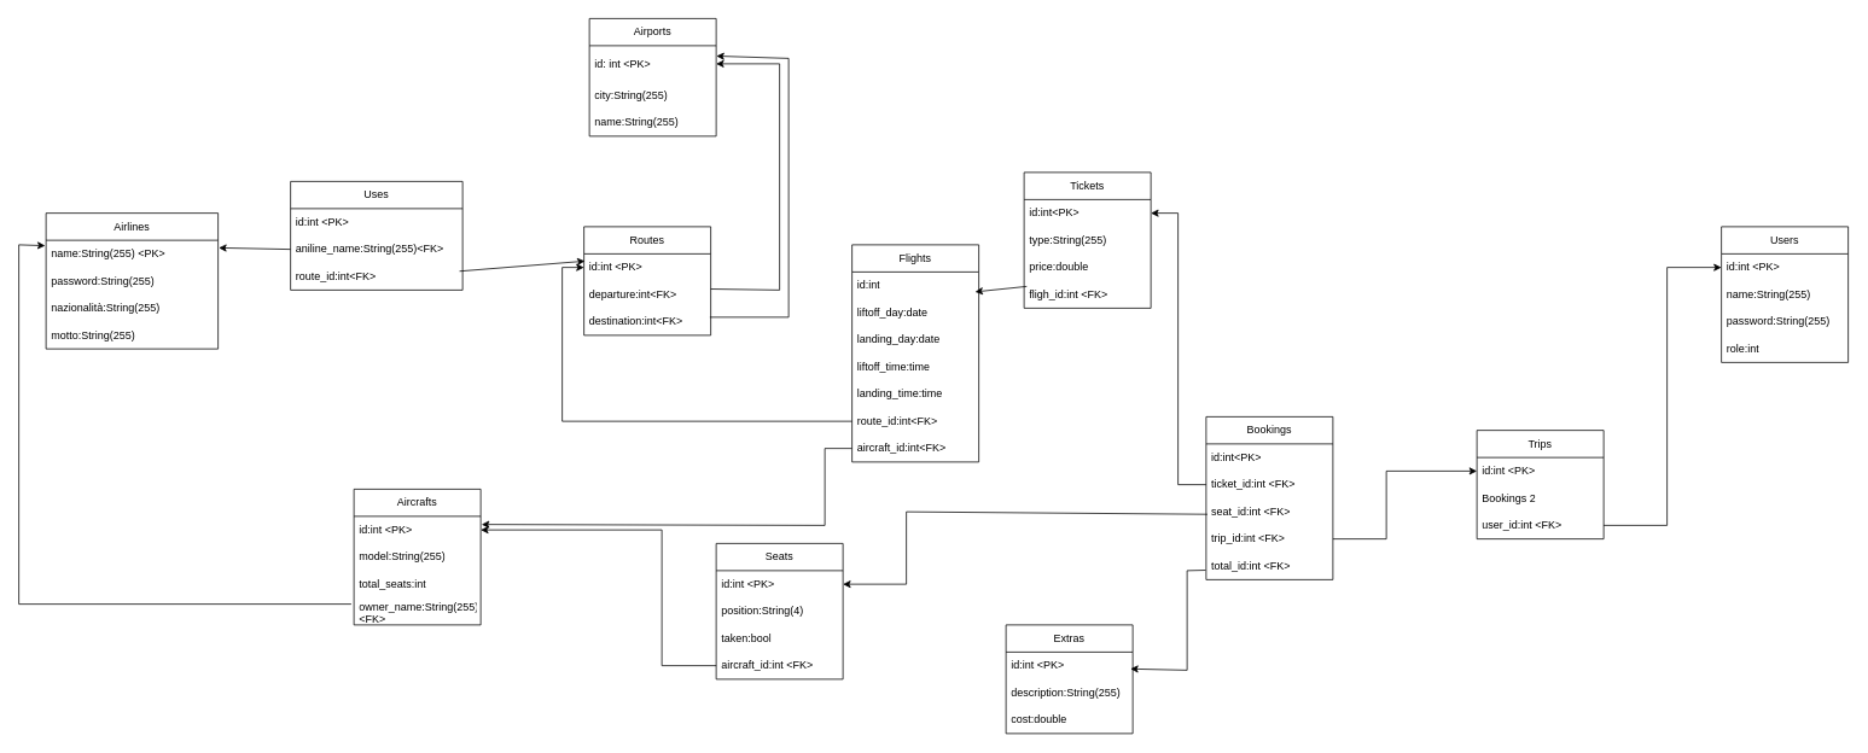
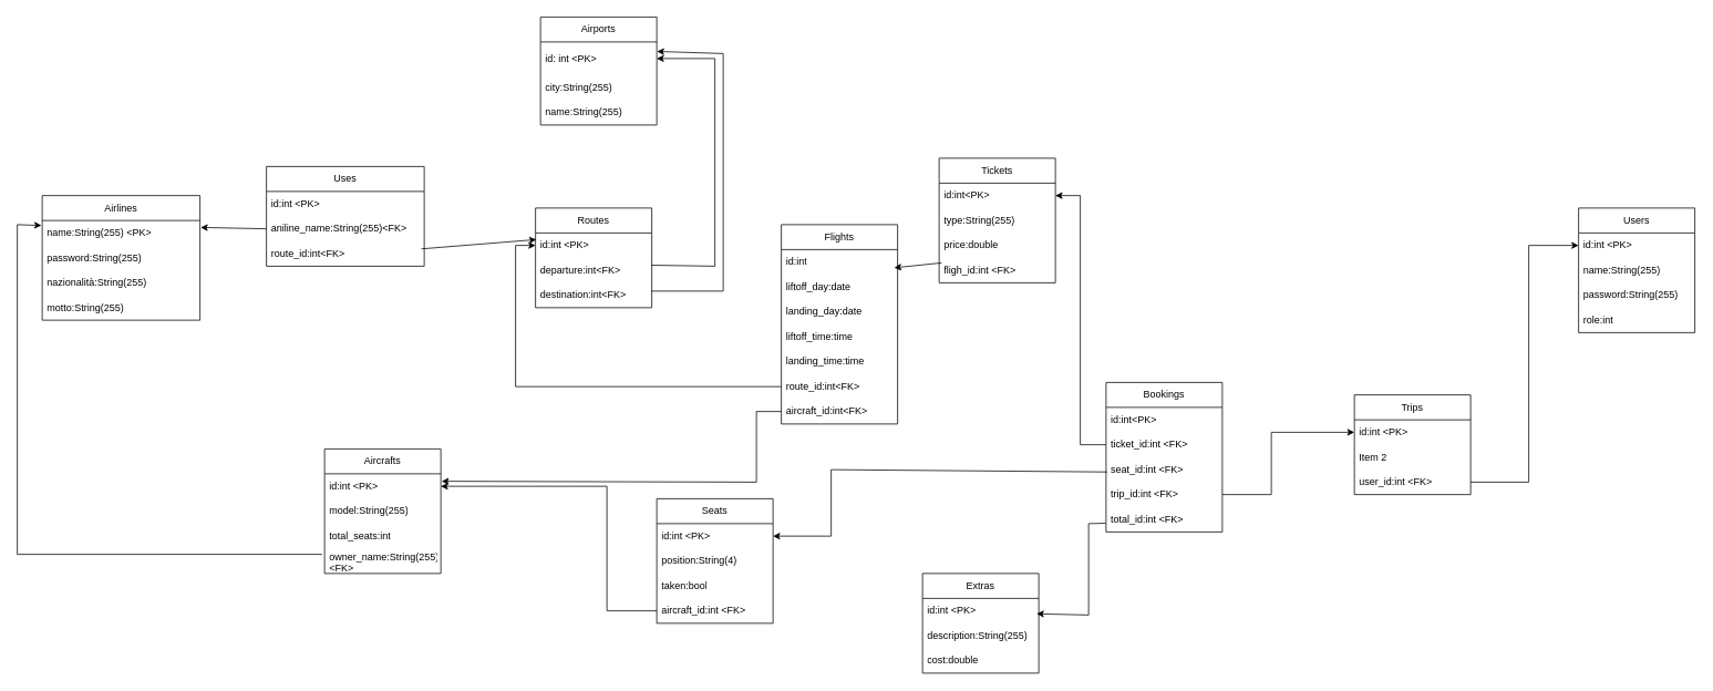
- <mxCell id="35" value="Bookings 2" style="text;strokeColor=none;fillColor=none;align=left;verticalAlign=middle;spacingLeft=4;spacingRight=4;overflow=hidden;points=[[0,0.5],[1,0.5]];portConstraint=eastwest;rotatable=0;whiteSpace=wrap;html=1;" parent="33" vertex="1"><mxGeometry y="60" width="140" height="30" as="geometry" /></mxCell>
+ <mxCell id="35" value="Item 2" style="text;strokeColor=none;fillColor=none;align=left;verticalAlign=middle;spacingLeft=4;spacingRight=4;overflow=hidden;points=[[0,0.5],[1,0.5]];portConstraint=eastwest;rotatable=0;whiteSpace=wrap;html=1;" parent="33" vertex="1"><mxGeometry y="60" width="140" height="30" as="geometry" /></mxCell>
